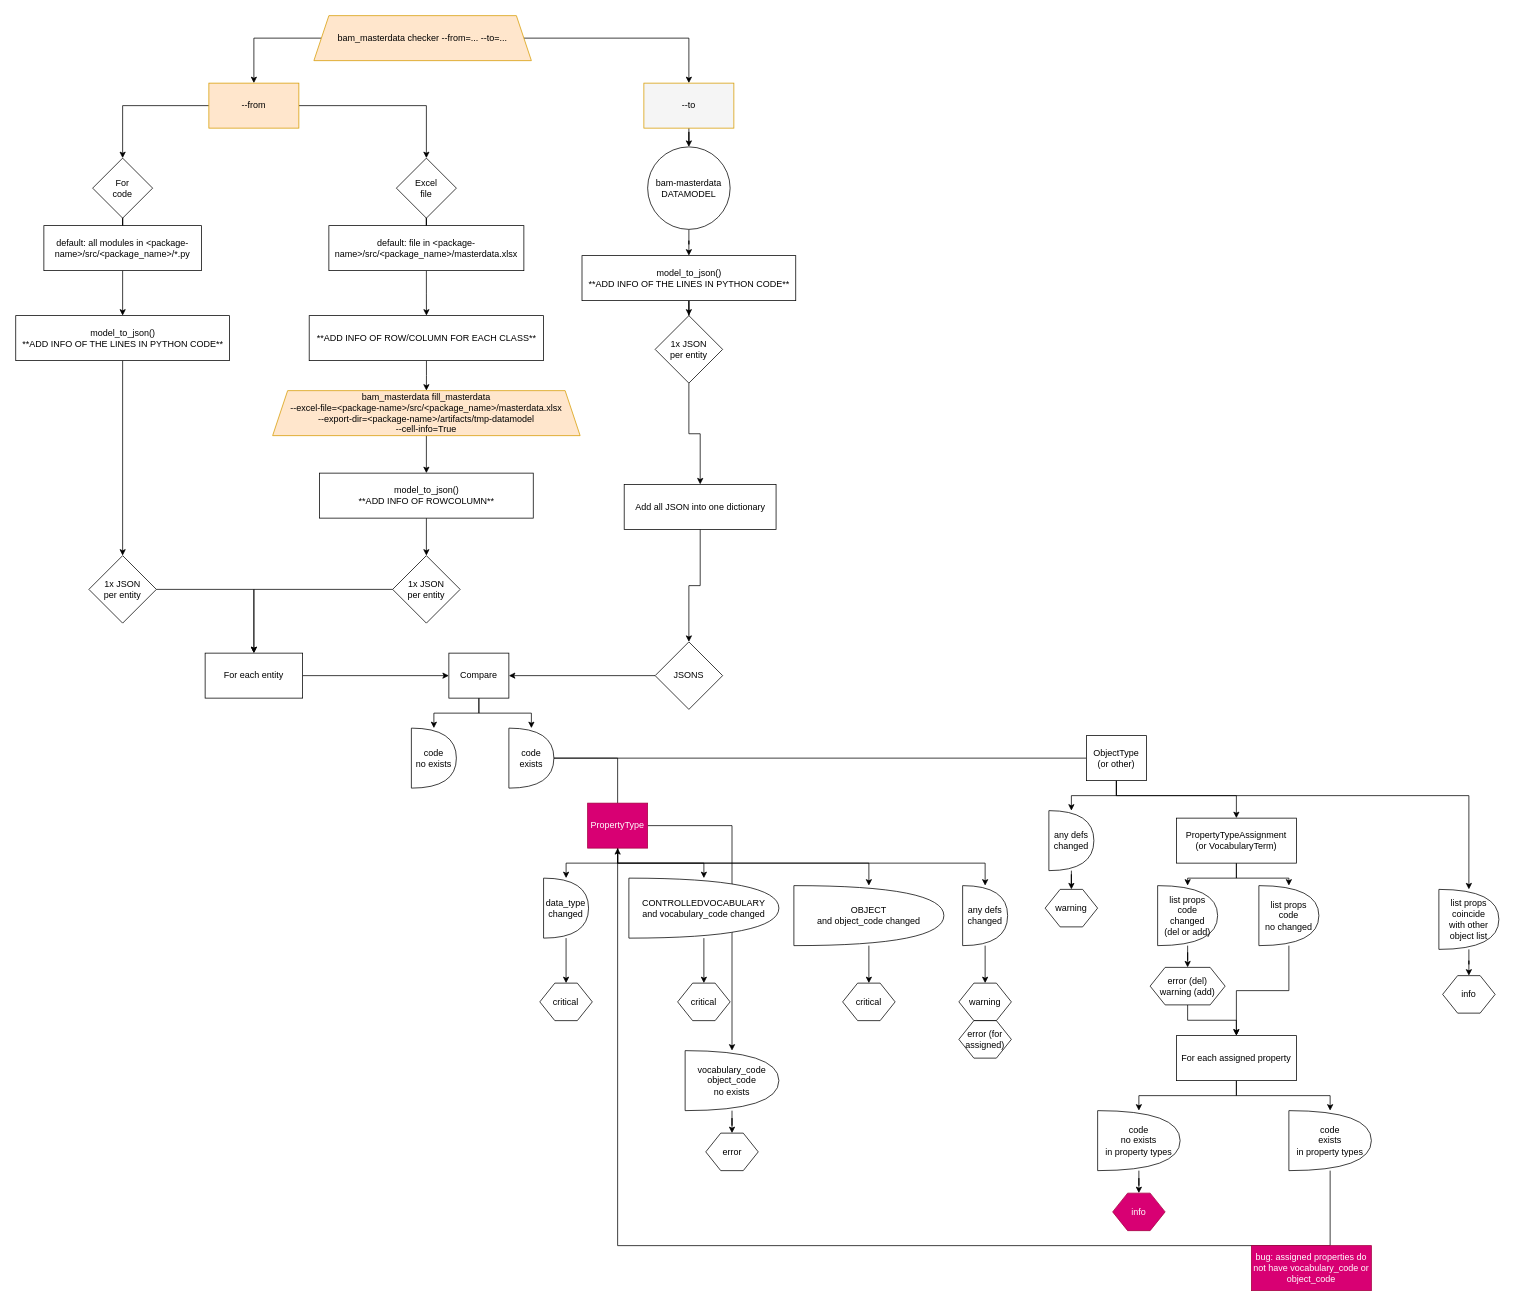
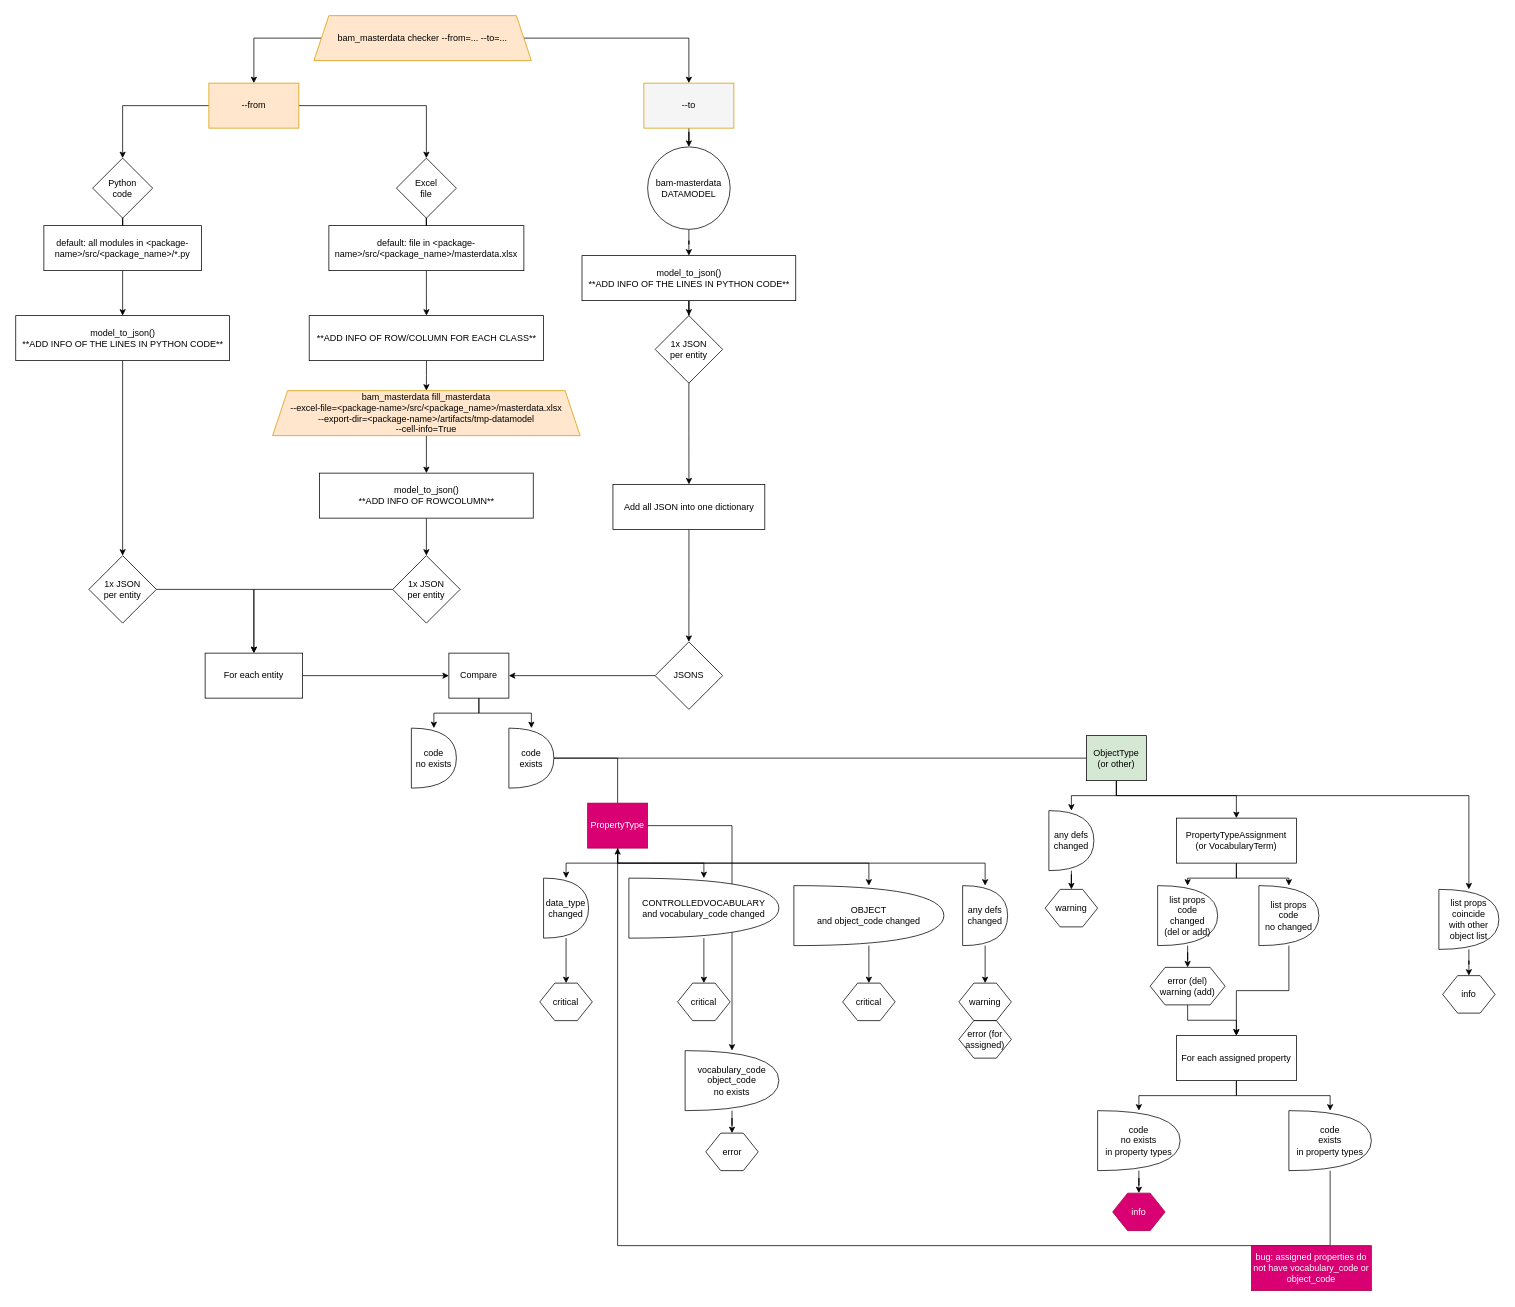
- <mxCell id="5" value="For&lt;div&gt;code&lt;/div&gt;" style="rhombus;whiteSpace=wrap;html=1;" vertex="1" parent="1"><mxGeometry x="123" y="210" width="80" height="80" as="geometry" /></mxCell>
+ <mxCell id="5" value="Python&lt;div&gt;code&lt;/div&gt;" style="rhombus;whiteSpace=wrap;html=1;" vertex="1" parent="1"><mxGeometry x="123" y="210" width="80" height="80" as="geometry" /></mxCell>
- <mxCell id="87" value="Add all JSON into one dictionary" style="rounded=0;whiteSpace=wrap;html=1;" vertex="1" parent="1"><mxGeometry x="831.75" y="645" width="202.5" height="60" as="geometry" /></mxCell>
+ <mxCell id="87" value="Add all JSON into one dictionary" style="rounded=0;whiteSpace=wrap;html=1;" vertex="1" parent="1"><mxGeometry x="816.75" y="645" width="202.5" height="60" as="geometry" /></mxCell>
- <mxCell id="56" value="ObjectType&lt;div&gt;(or other)&lt;/div&gt;" style="rounded=0;whiteSpace=wrap;html=1;" vertex="1" parent="1"><mxGeometry x="1448" y="980" width="80" height="60" as="geometry" /></mxCell>
+ <mxCell id="56" value="ObjectType&lt;div&gt;(or other)&lt;/div&gt;" style="rounded=0;whiteSpace=wrap;html=1;fillColor=#d5e8d4;" vertex="1" parent="1"><mxGeometry x="1448" y="980" width="80" height="60" as="geometry" /></mxCell>
